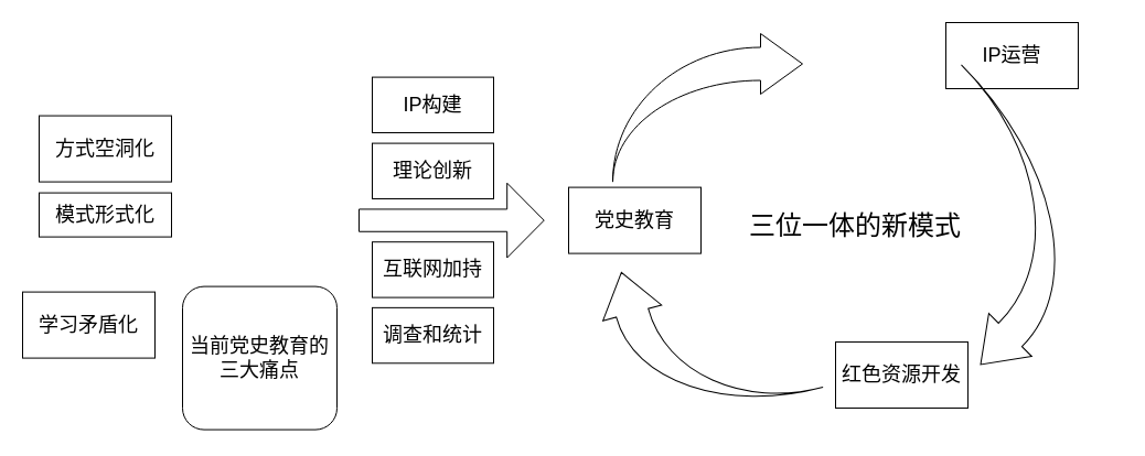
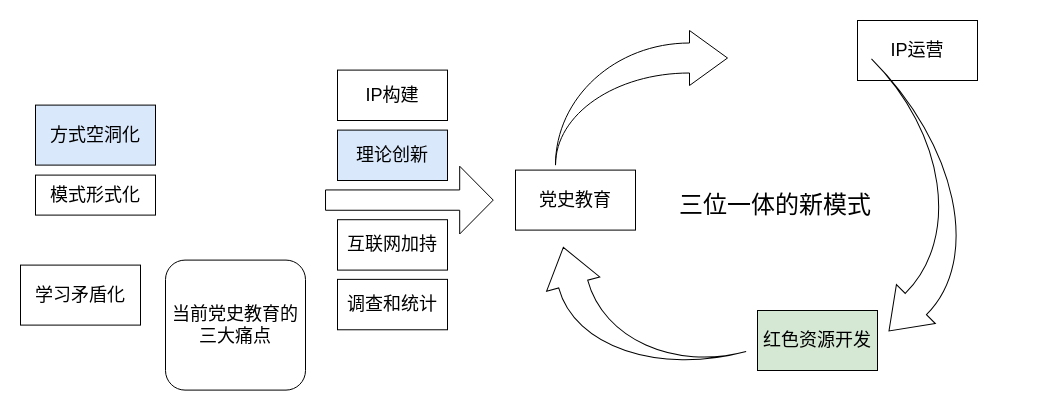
- <mxCell id="3" value="&lt;font style=&quot;font-size: 18px&quot;&gt;方式空洞化&lt;/font&gt;" style="rounded=0;whiteSpace=wrap;html=1;" vertex="1" parent="1"><mxGeometry x="35" y="104.6" width="120" height="60" as="geometry" /></mxCell>
+ <mxCell id="3" value="&lt;font style=&quot;font-size: 18px&quot;&gt;方式空洞化&lt;/font&gt;" style="rounded=0;whiteSpace=wrap;html=1;fillColor=#dae8fc;" vertex="1" parent="1"><mxGeometry x="35" y="104.6" width="120" height="60" as="geometry" /></mxCell>
- <mxCell id="13" value="&lt;font style=&quot;font-size: 18px&quot;&gt;理论创新&lt;/font&gt;" style="rounded=0;whiteSpace=wrap;html=1;" vertex="1" parent="1"><mxGeometry x="337" y="129.6" width="110" height="50.4" as="geometry" /></mxCell>
+ <mxCell id="13" value="&lt;font style=&quot;font-size: 18px&quot;&gt;理论创新&lt;/font&gt;" style="rounded=0;whiteSpace=wrap;html=1;fillColor=#dae8fc;" vertex="1" parent="1"><mxGeometry x="337" y="129.6" width="110" height="50.4" as="geometry" /></mxCell>
- <mxCell id="7" value="&lt;font style=&quot;font-size: 18px&quot;&gt;红色资源开发&lt;/font&gt;" style="rounded=0;whiteSpace=wrap;html=1;" vertex="1" parent="1"><mxGeometry x="757" y="310" width="120" height="60" as="geometry" /></mxCell>
+ <mxCell id="7" value="&lt;font style=&quot;font-size: 18px&quot;&gt;红色资源开发&lt;/font&gt;" style="rounded=0;whiteSpace=wrap;html=1;fillColor=#d5e8d4;" vertex="1" parent="1"><mxGeometry x="757" y="310" width="120" height="60" as="geometry" /></mxCell>
